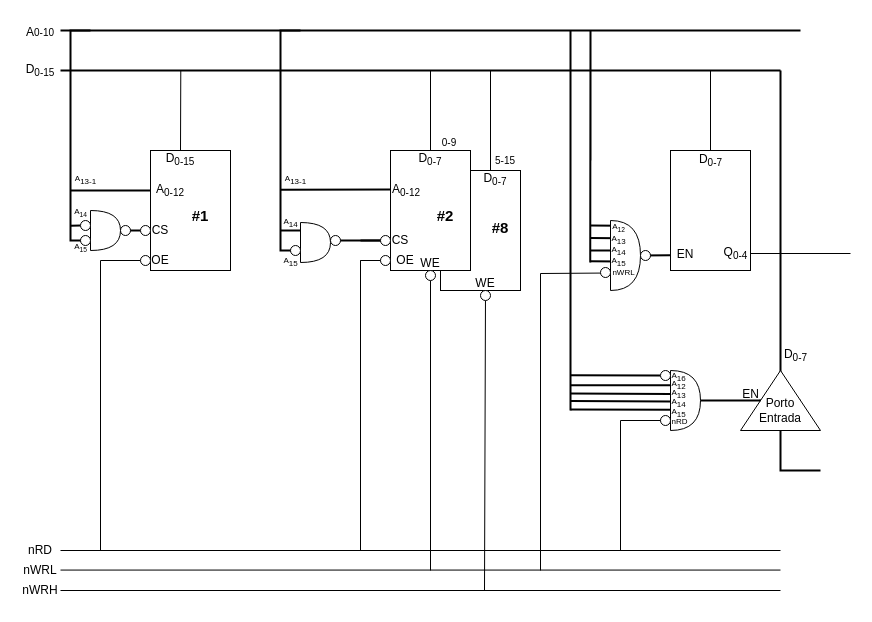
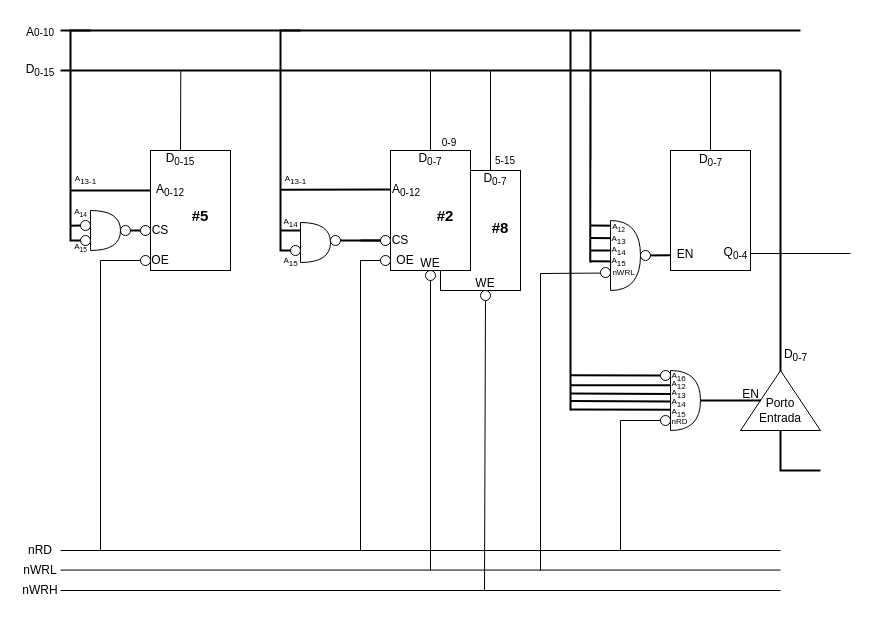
- <mxCell id="72" value="&lt;b&gt;&lt;font style=&quot;font-size: 15px;&quot;&gt;#1&lt;/font&gt;&lt;/b&gt;" style="text;html=1;strokeColor=none;fillColor=none;align=center;verticalAlign=middle;whiteSpace=wrap;rounded=0;" parent="1" vertex="1"><mxGeometry x="170" y="200" width="60" height="30" as="geometry" /></mxCell>
+ <mxCell id="72" value="&lt;b&gt;&lt;font style=&quot;font-size: 15px;&quot;&gt;#5&lt;/font&gt;&lt;/b&gt;" style="text;html=1;strokeColor=none;fillColor=none;align=center;verticalAlign=middle;whiteSpace=wrap;rounded=0;" parent="1" vertex="1"><mxGeometry x="170" y="200" width="60" height="30" as="geometry" /></mxCell>
